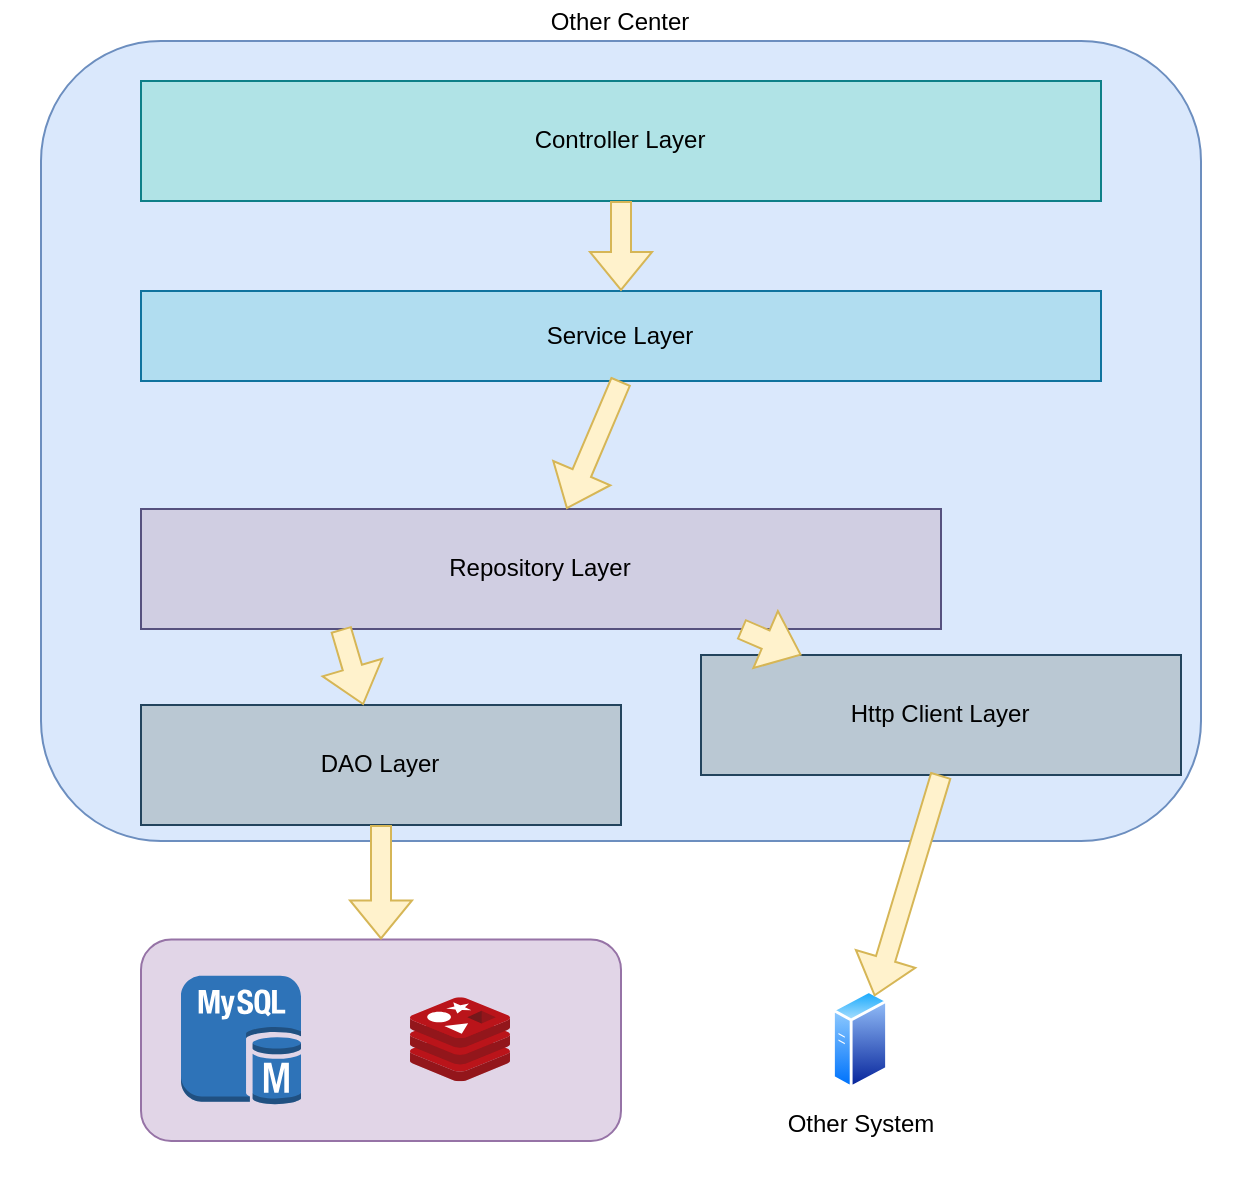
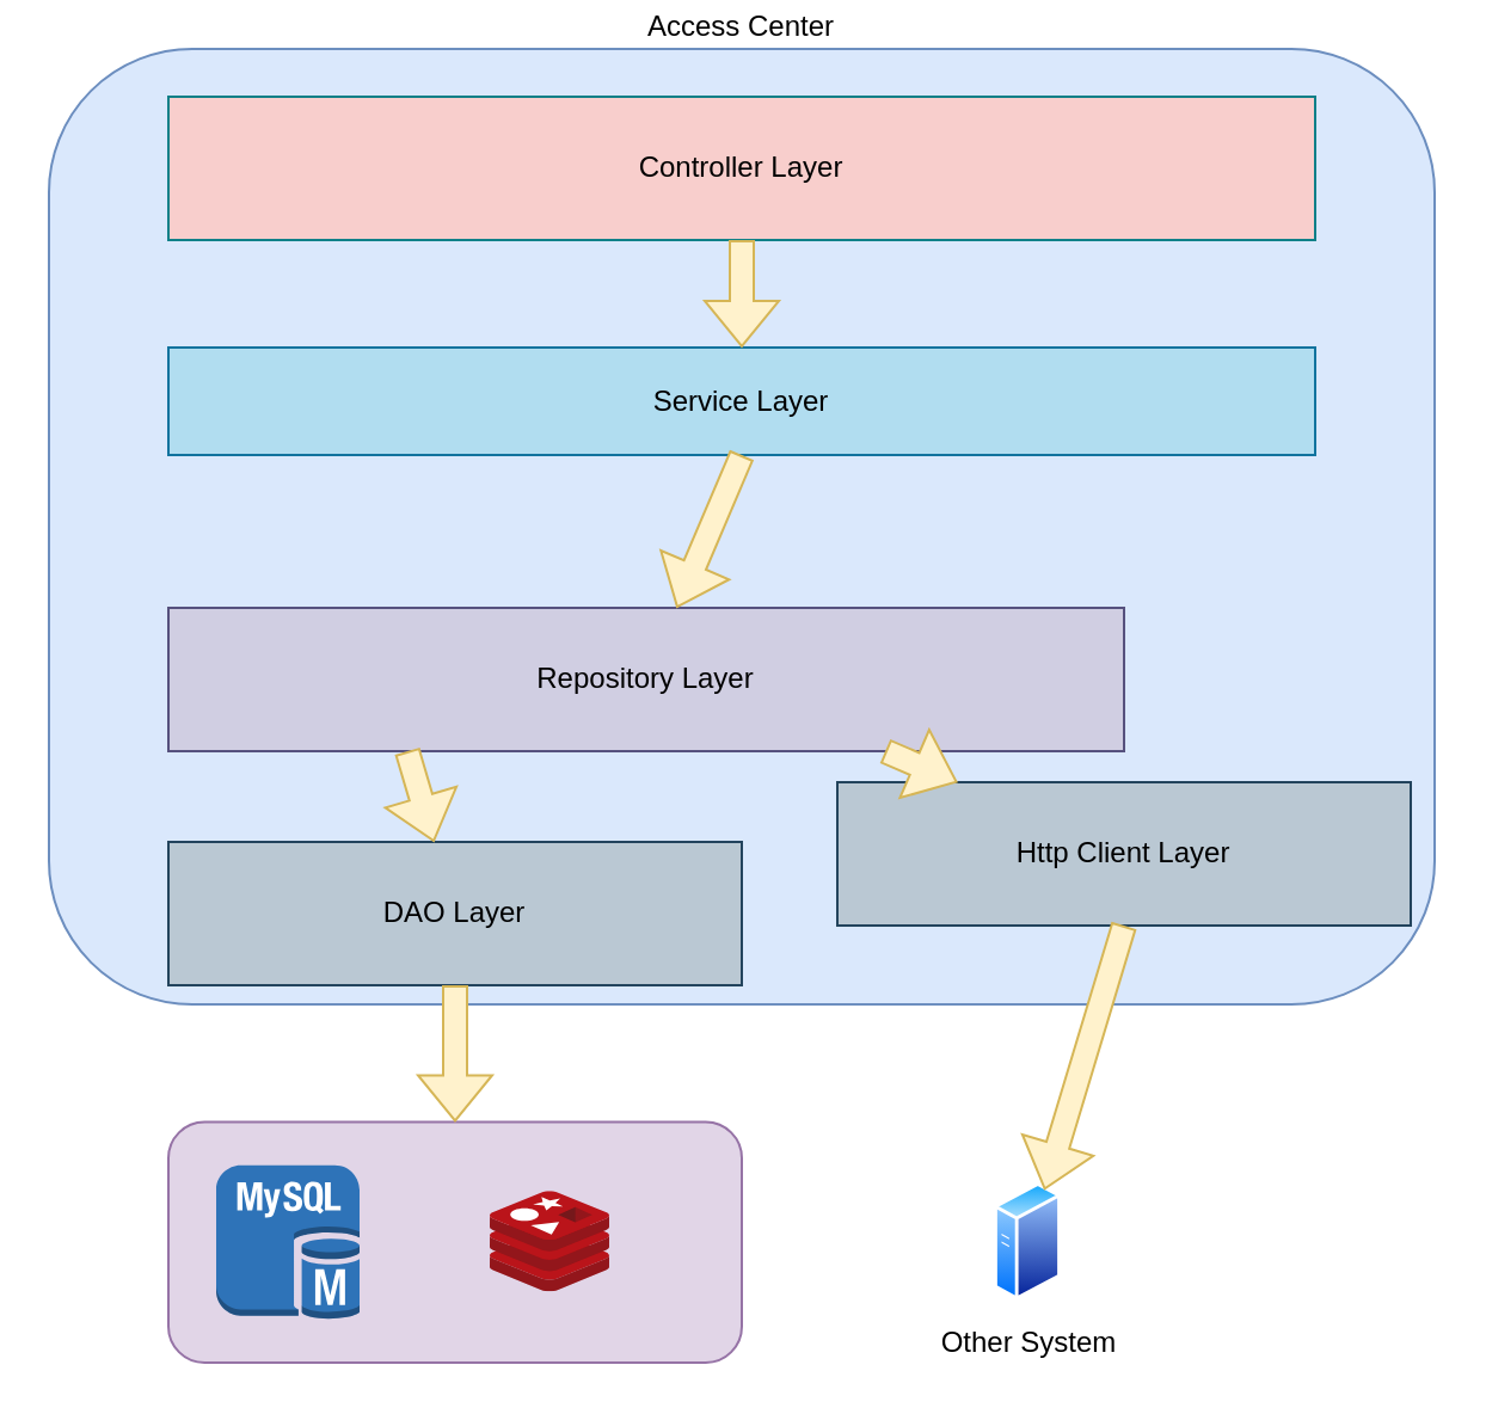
- <mxCell id="3" value="Other Center" style="rounded=1;whiteSpace=wrap;html=1;fillColor=#dae8fc;strokeColor=#6c8ebf;labelPosition=center;verticalLabelPosition=top;align=center;verticalAlign=bottom;" vertex="1" parent="1"><mxGeometry x="20" y="20" width="580" height="400" as="geometry" /></mxCell>
+ <mxCell id="3" value="Access Center" style="rounded=1;whiteSpace=wrap;html=1;fillColor=#dae8fc;strokeColor=#6c8ebf;labelPosition=center;verticalLabelPosition=top;align=center;verticalAlign=bottom;" vertex="1" parent="1"><mxGeometry x="20" y="20" width="580" height="400" as="geometry" /></mxCell>
- <mxCell id="6" value="Controller Layer" style="rounded=0;whiteSpace=wrap;html=1;fillColor=#b0e3e6;strokeColor=#0e8088;" vertex="1" parent="1"><mxGeometry x="70" y="40" width="480" height="60" as="geometry" /></mxCell>
+ <mxCell id="6" value="Controller Layer" style="rounded=0;whiteSpace=wrap;html=1;fillColor=#f8cecc;strokeColor=#0e8088;" vertex="1" parent="1"><mxGeometry x="70" y="40" width="480" height="60" as="geometry" /></mxCell>
